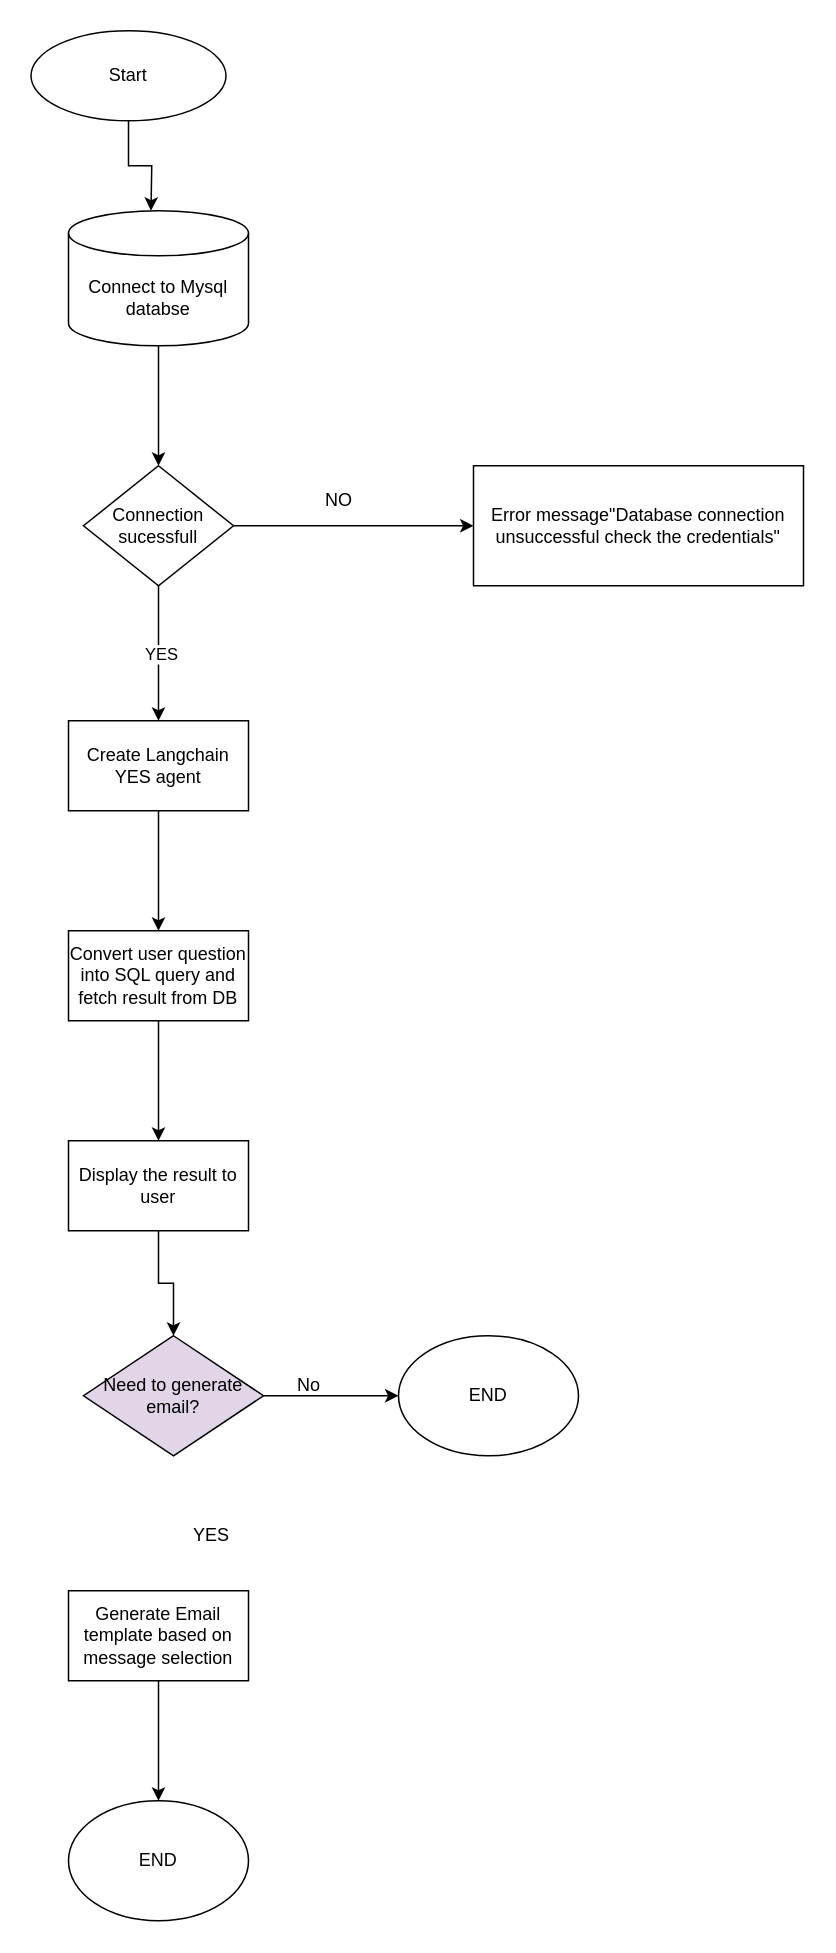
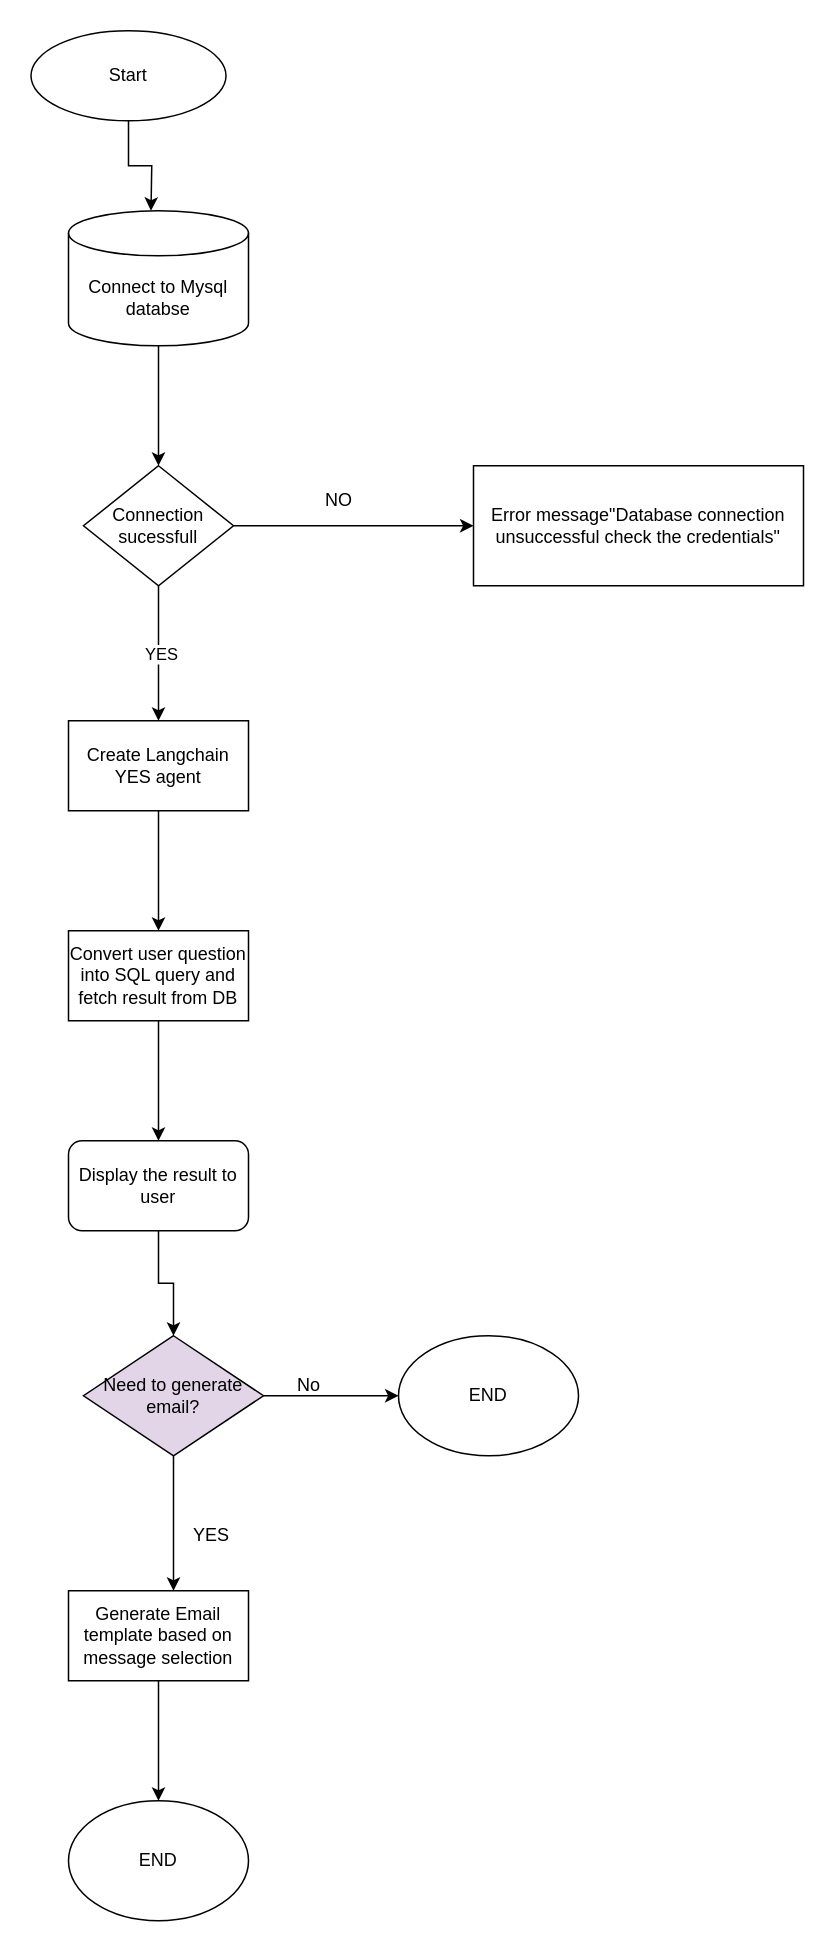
- <mxCell id="17" value="Display the result to user" style="whiteSpace=wrap;html=1;" vertex="1" parent="1"><mxGeometry x="45" y="760" width="120" height="60" as="geometry" /></mxCell>
+ <mxCell id="17" value="Display the result to user" style="whiteSpace=wrap;html=1;rounded=1;" vertex="1" parent="1"><mxGeometry x="45" y="760" width="120" height="60" as="geometry" /></mxCell>
+ <mxCell id="19" value="" style="edgeStyle=orthogonalEdgeStyle;rounded=0;orthogonalLoop=1;jettySize=auto;html=1;" edge="1" parent="1" source="20" target="22"><mxGeometry relative="1" as="geometry"><Array as="points"><mxPoint x="115" y="1040" /><mxPoint x="115" y="1040" /></Array></mxGeometry></mxCell>
